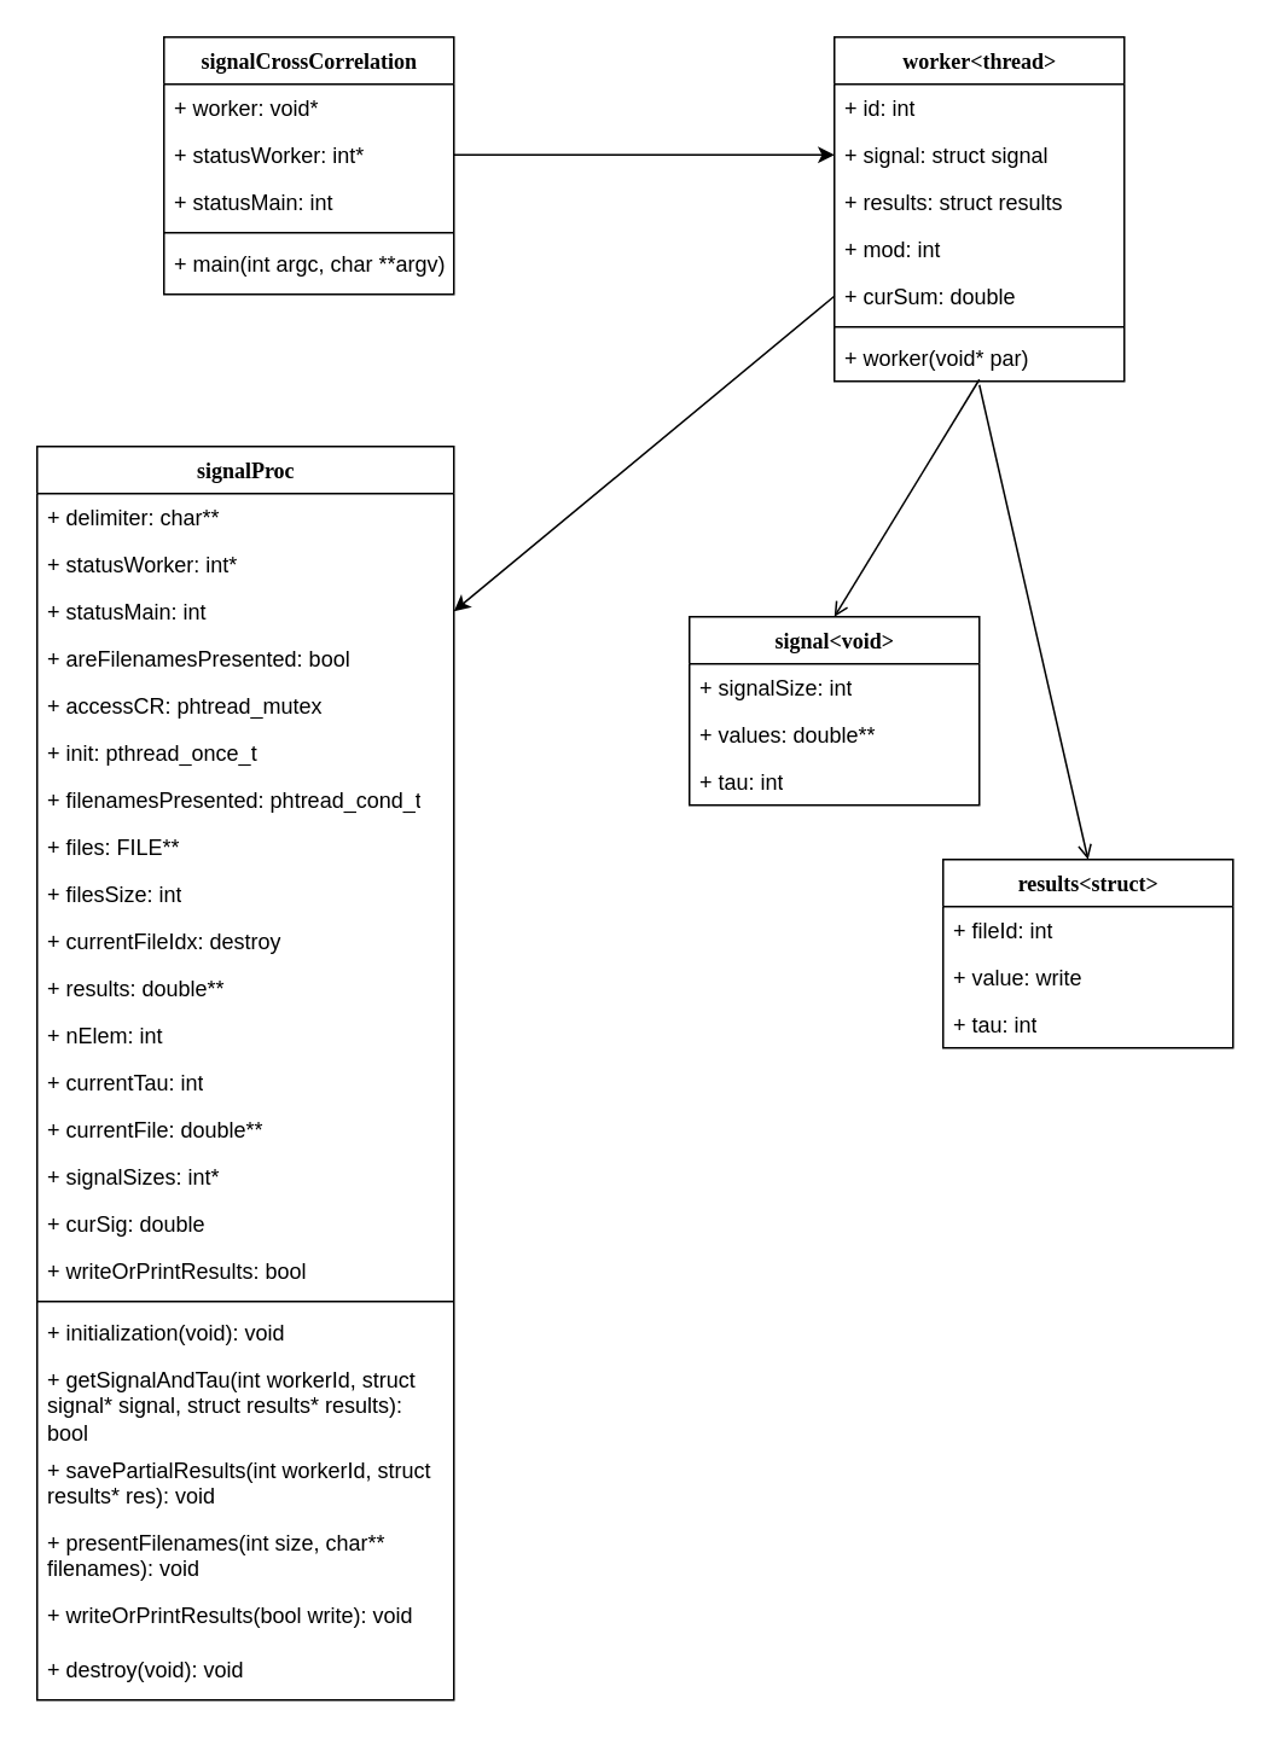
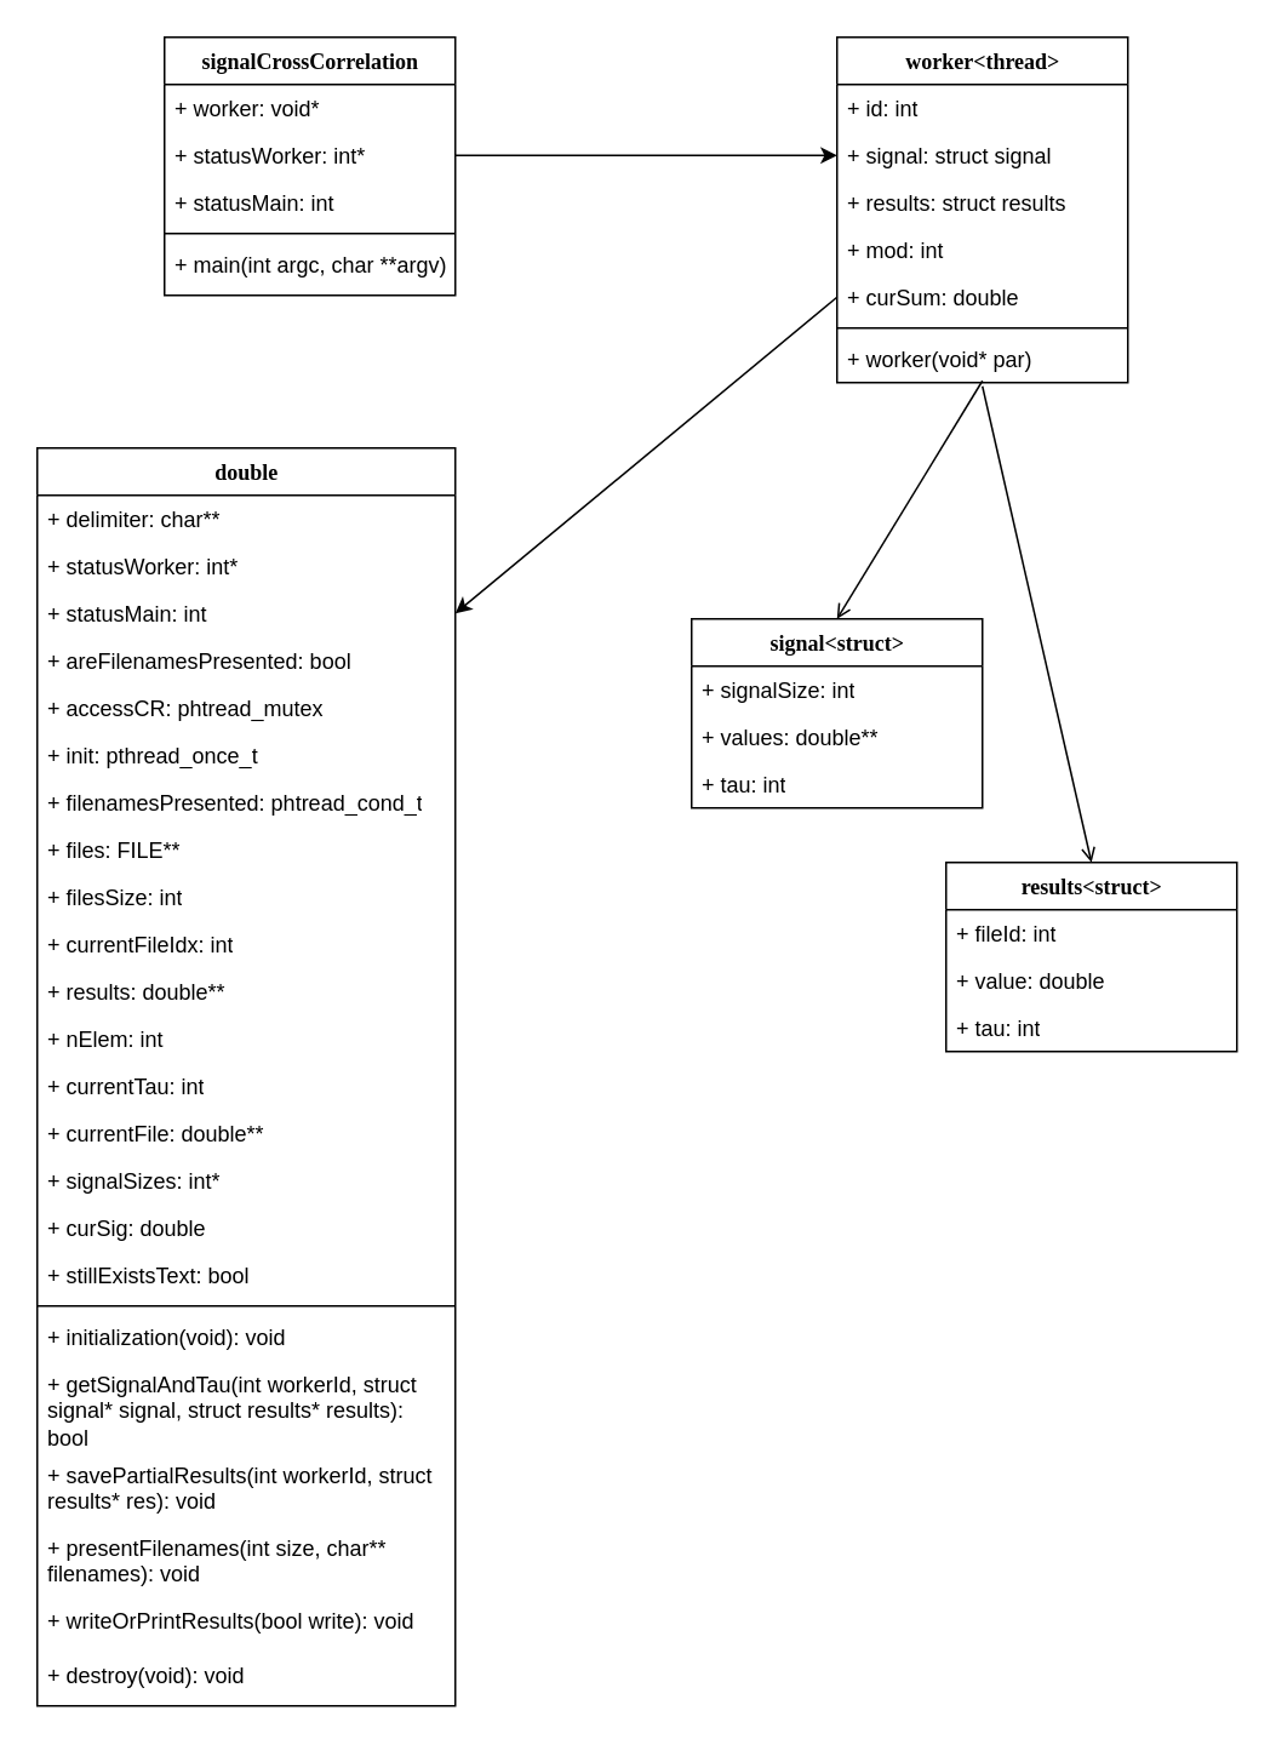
- <mxCell id="2" value="signalProc" style="swimlane;html=1;fontStyle=1;align=center;verticalAlign=top;childLayout=stackLayout;horizontal=1;startSize=26;horizontalStack=0;resizeParent=1;resizeLast=0;collapsible=1;marginBottom=0;swimlaneFillColor=#ffffff;rounded=0;shadow=0;comic=0;labelBackgroundColor=none;strokeWidth=1;fillColor=none;fontFamily=Verdana;fontSize=12" vertex="1" parent="1"><mxGeometry y="246" width="230" height="692" as="geometry" x="20" /></mxCell>
+ <mxCell id="2" value="double" style="swimlane;html=1;fontStyle=1;align=center;verticalAlign=top;childLayout=stackLayout;horizontal=1;startSize=26;horizontalStack=0;resizeParent=1;resizeLast=0;collapsible=1;marginBottom=0;swimlaneFillColor=#ffffff;rounded=0;shadow=0;comic=0;labelBackgroundColor=none;strokeWidth=1;fillColor=none;fontFamily=Verdana;fontSize=12" vertex="1" parent="1"><mxGeometry y="246" width="230" height="692" as="geometry" x="20" /></mxCell>
- <mxCell id="41" value="signal&amp;lt;void&amp;gt;" style="swimlane;html=1;fontStyle=1;align=center;verticalAlign=top;childLayout=stackLayout;horizontal=1;startSize=26;horizontalStack=0;resizeParent=1;resizeLast=0;collapsible=1;marginBottom=0;swimlaneFillColor=#ffffff;rounded=0;shadow=0;comic=0;labelBackgroundColor=none;strokeWidth=1;fillColor=none;fontFamily=Verdana;fontSize=12" vertex="1" parent="1"><mxGeometry x="380" y="340" width="160" height="104" as="geometry" /></mxCell>
+ <mxCell id="41" value="signal&amp;lt;struct&amp;gt;" style="swimlane;html=1;fontStyle=1;align=center;verticalAlign=top;childLayout=stackLayout;horizontal=1;startSize=26;horizontalStack=0;resizeParent=1;resizeLast=0;collapsible=1;marginBottom=0;swimlaneFillColor=#ffffff;rounded=0;shadow=0;comic=0;labelBackgroundColor=none;strokeWidth=1;fillColor=none;fontFamily=Verdana;fontSize=12" vertex="1" parent="1"><mxGeometry x="380" y="340" width="160" height="104" as="geometry" /></mxCell>
- <mxCell id="12" value="+ currentFileIdx: destroy" style="text;html=1;strokeColor=none;fillColor=none;align=left;verticalAlign=top;spacingLeft=4;spacingRight=4;whiteSpace=wrap;overflow=hidden;rotatable=0;points=[[0,0.5],[1,0.5]];portConstraint=eastwest;" vertex="1" parent="2"><mxGeometry y="260" width="230" height="26" as="geometry" /></mxCell>
+ <mxCell id="12" value="+ currentFileIdx: int" style="text;html=1;strokeColor=none;fillColor=none;align=left;verticalAlign=top;spacingLeft=4;spacingRight=4;whiteSpace=wrap;overflow=hidden;rotatable=0;points=[[0,0.5],[1,0.5]];portConstraint=eastwest;" vertex="1" parent="2"><mxGeometry y="260" width="230" height="26" as="geometry" /></mxCell>
- <mxCell id="47" value="+ value: write" style="text;html=1;strokeColor=none;fillColor=none;align=left;verticalAlign=top;spacingLeft=4;spacingRight=4;whiteSpace=wrap;overflow=hidden;rotatable=0;points=[[0,0.5],[1,0.5]];portConstraint=eastwest;" vertex="1" parent="45"><mxGeometry y="52" width="160" height="26" as="geometry" /></mxCell>
+ <mxCell id="47" value="+ value: double" style="text;html=1;strokeColor=none;fillColor=none;align=left;verticalAlign=top;spacingLeft=4;spacingRight=4;whiteSpace=wrap;overflow=hidden;rotatable=0;points=[[0,0.5],[1,0.5]];portConstraint=eastwest;" vertex="1" parent="45"><mxGeometry y="52" width="160" height="26" as="geometry" /></mxCell>
- <mxCell id="19" value="+ writeOrPrintResults: bool" style="text;html=1;strokeColor=none;fillColor=none;align=left;verticalAlign=top;spacingLeft=4;spacingRight=4;whiteSpace=wrap;overflow=hidden;rotatable=0;points=[[0,0.5],[1,0.5]];portConstraint=eastwest;" vertex="1" parent="2"><mxGeometry y="442" width="230" height="26" as="geometry" /></mxCell>
+ <mxCell id="19" value="+ stillExistsText: bool" style="text;html=1;strokeColor=none;fillColor=none;align=left;verticalAlign=top;spacingLeft=4;spacingRight=4;whiteSpace=wrap;overflow=hidden;rotatable=0;points=[[0,0.5],[1,0.5]];portConstraint=eastwest;" vertex="1" parent="2"><mxGeometry y="442" width="230" height="26" as="geometry" /></mxCell>
